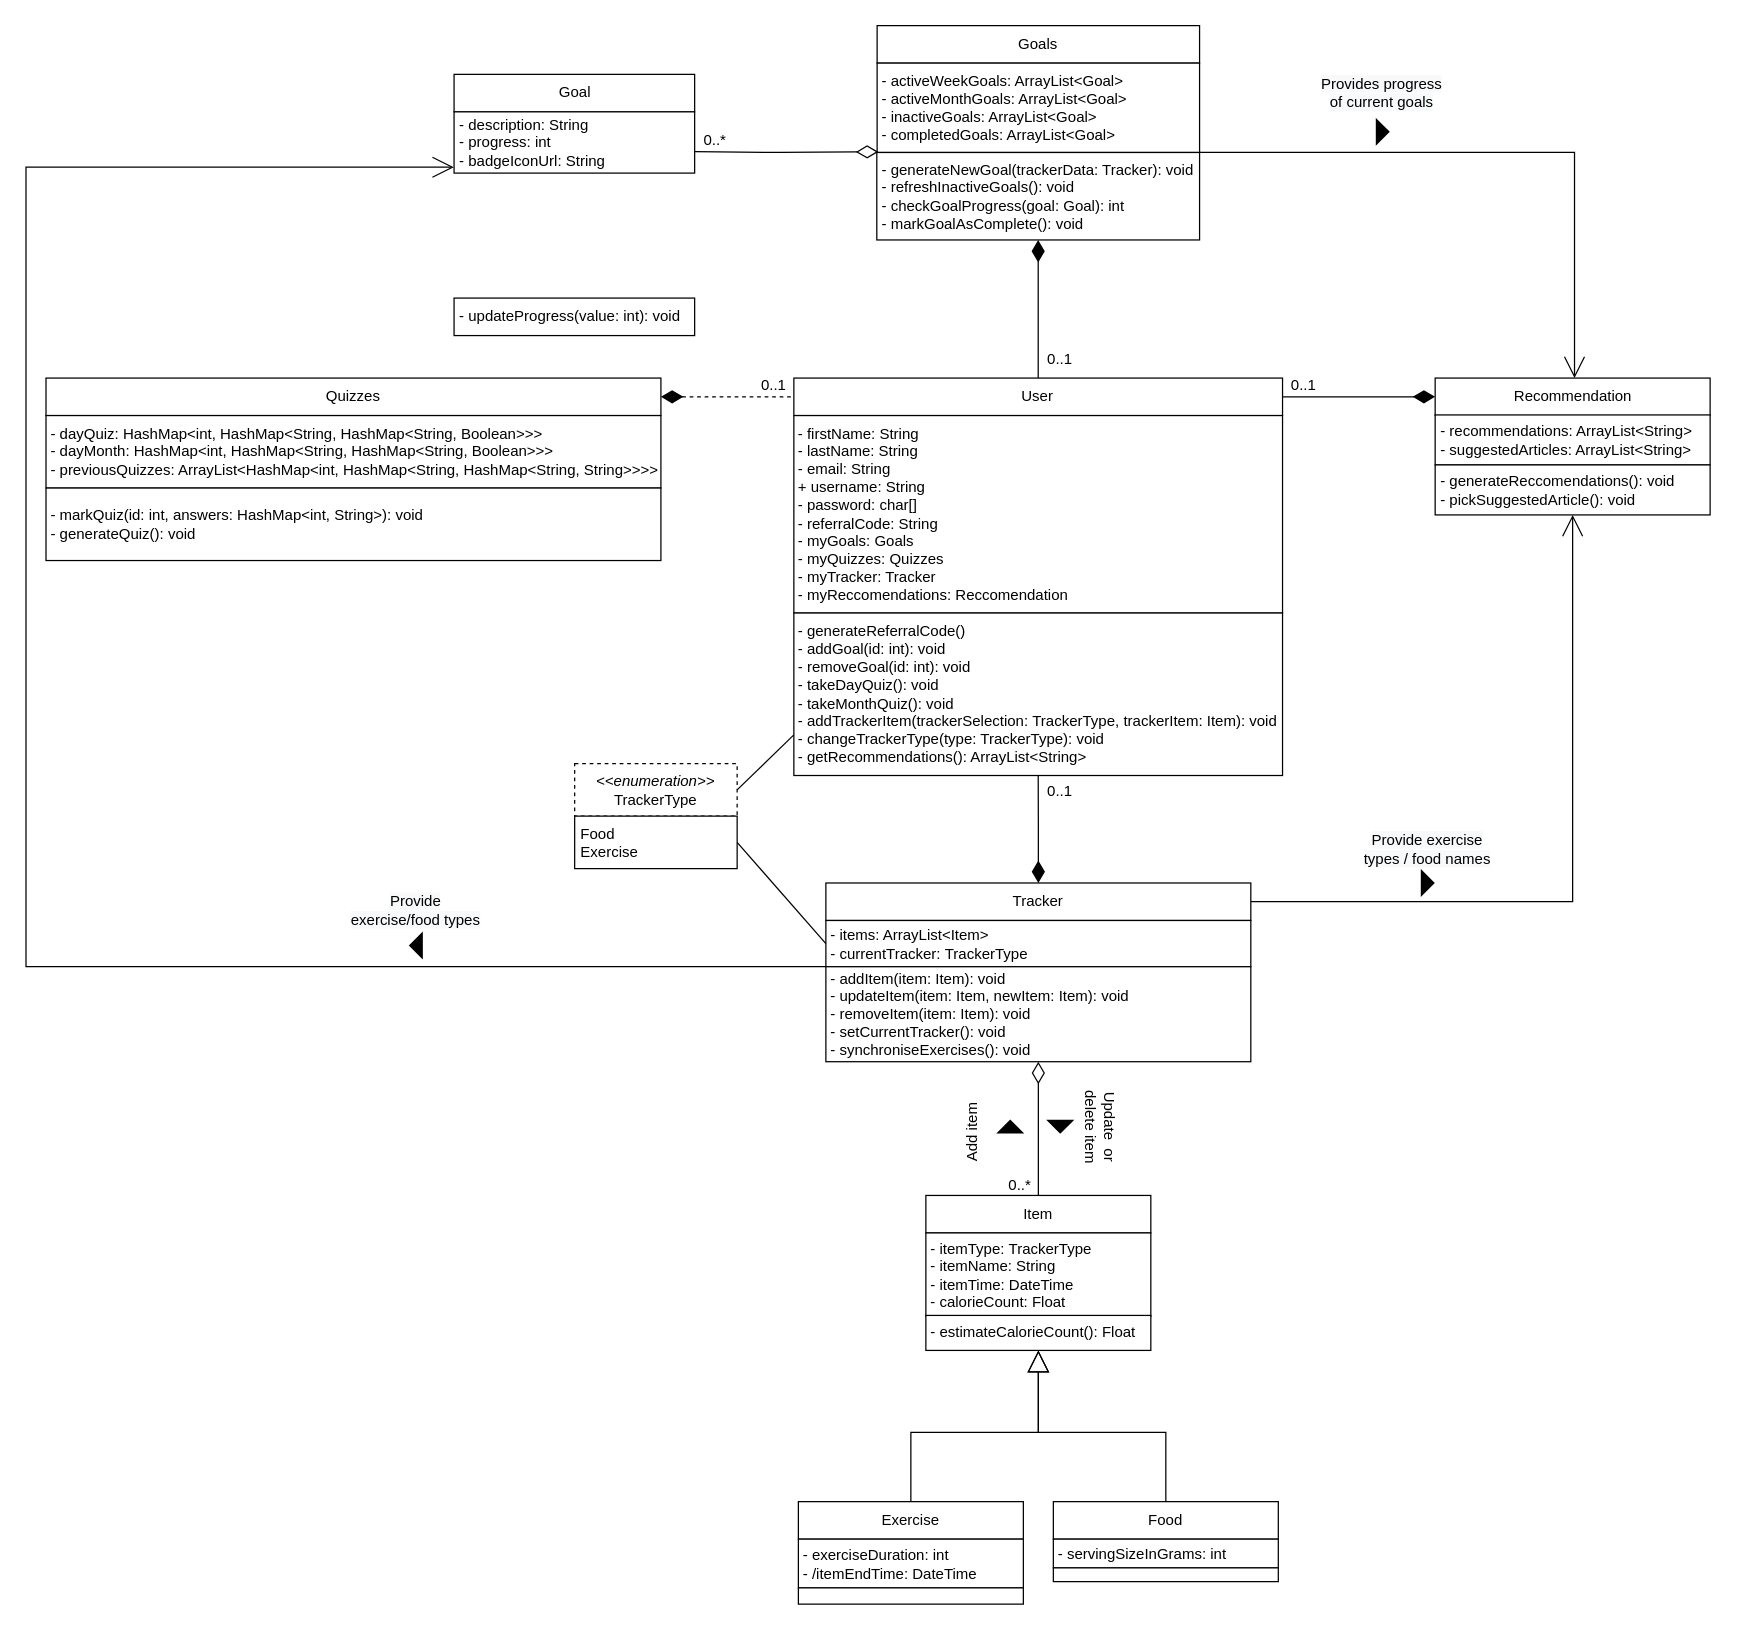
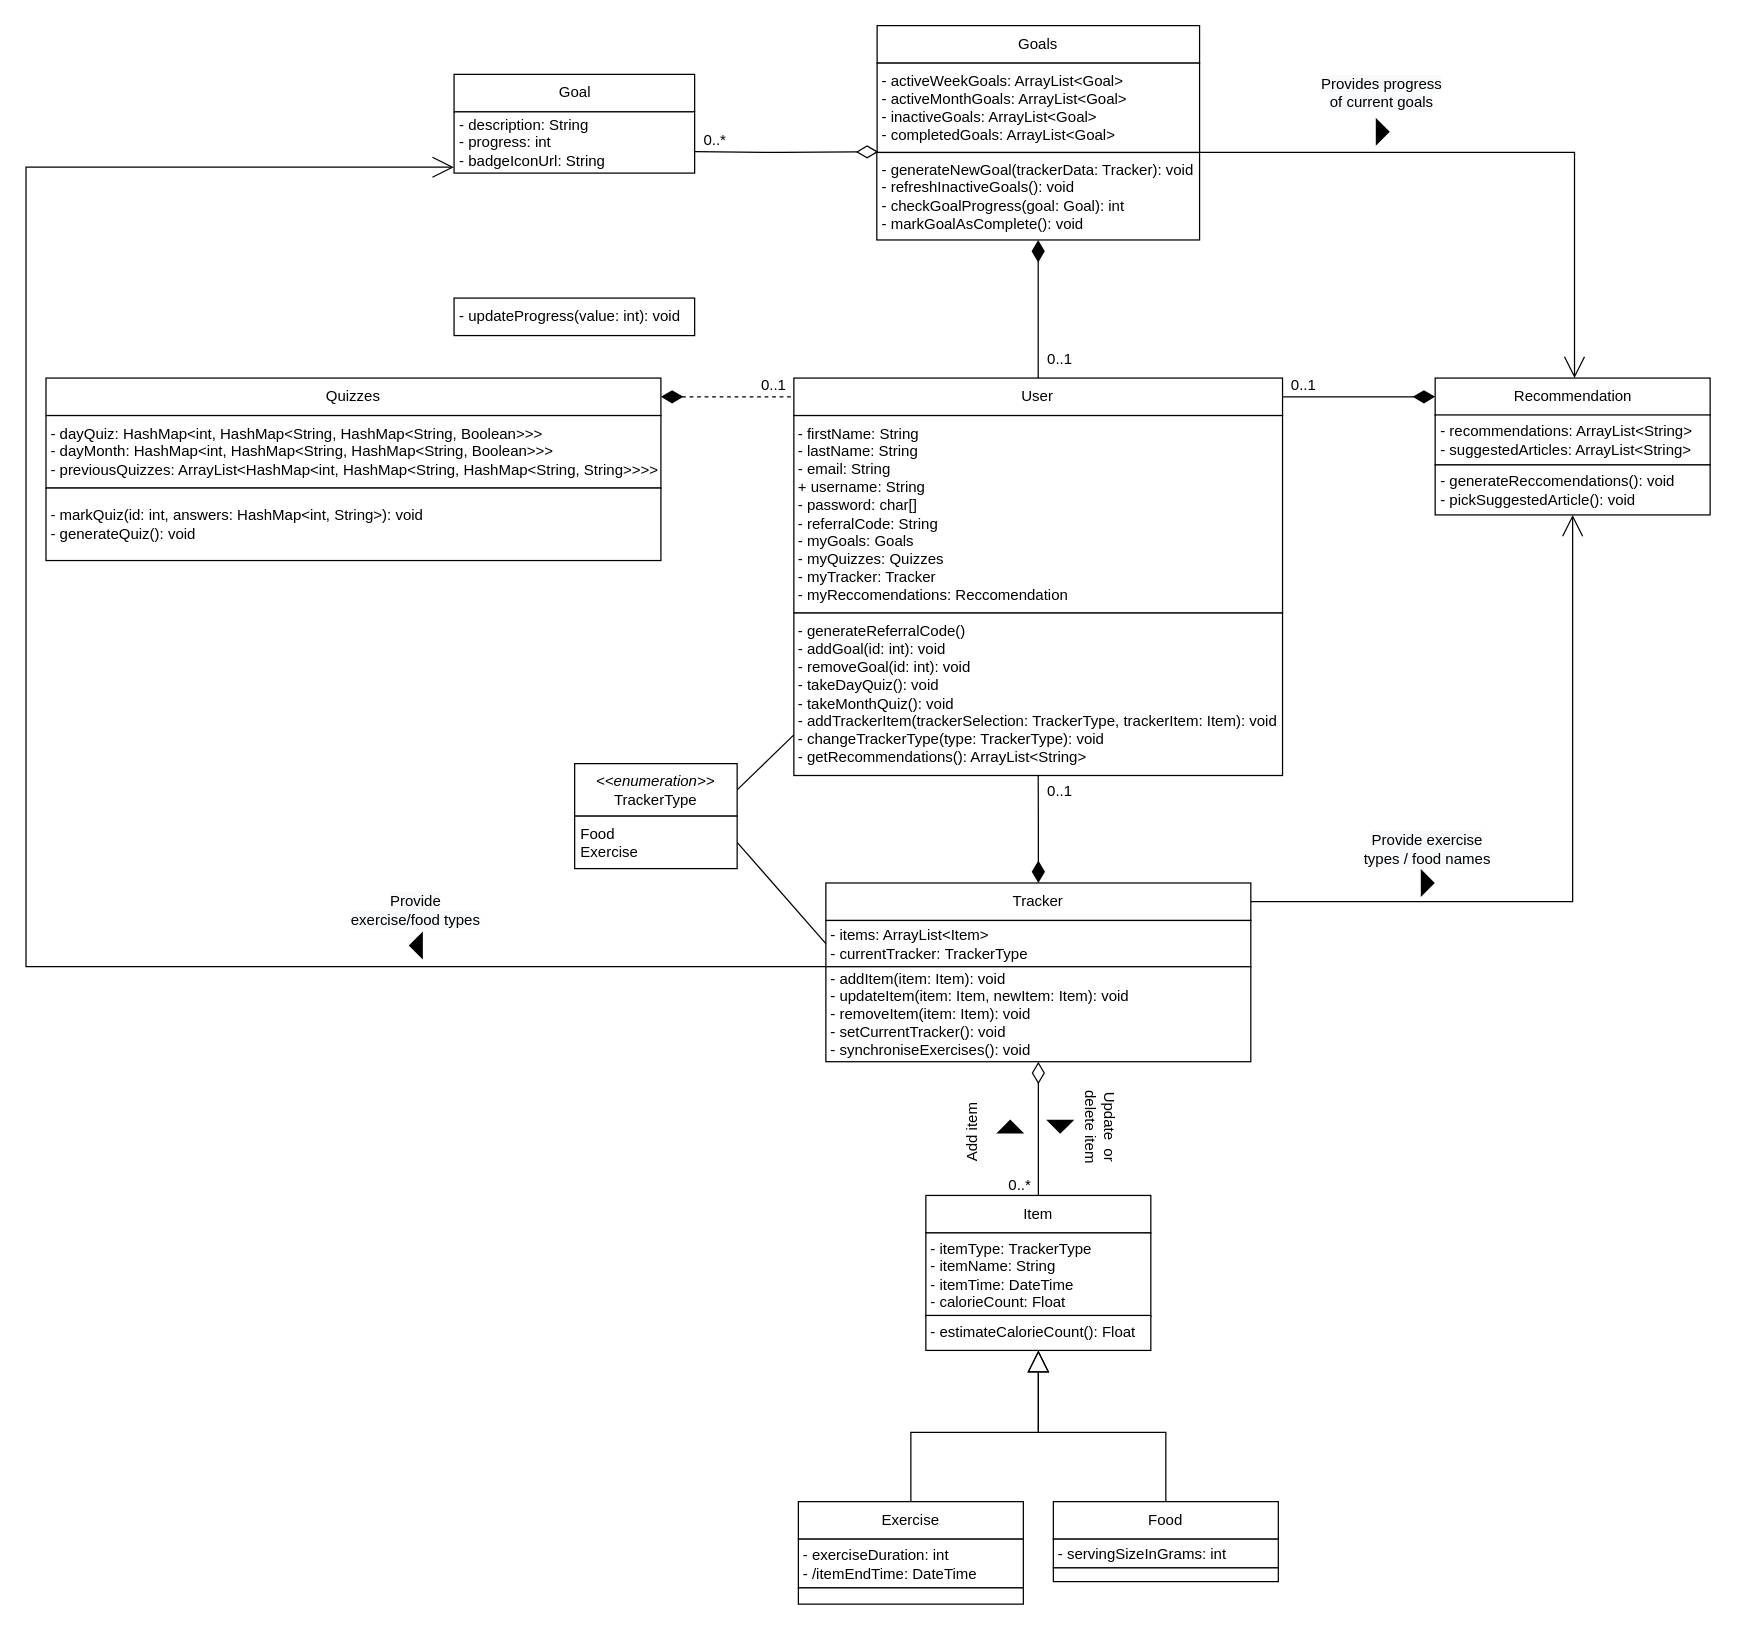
- <mxCell id="42" value="&lt;i&gt;&amp;lt;&amp;lt;enumeration&amp;gt;&amp;gt;&lt;/i&gt;&lt;br&gt;TrackerType" style="rounded=0;whiteSpace=wrap;html=1;dashed=1;" parent="1" vertex="1"><mxGeometry x="459" y="610.5" width="130" height="42" as="geometry" /></mxCell>
+ <mxCell id="42" value="&lt;i&gt;&amp;lt;&amp;lt;enumeration&amp;gt;&amp;gt;&lt;/i&gt;&lt;br&gt;TrackerType" style="rounded=0;whiteSpace=wrap;html=1;" parent="1" vertex="1"><mxGeometry x="459" y="610.5" width="130" height="42" as="geometry" /></mxCell>
